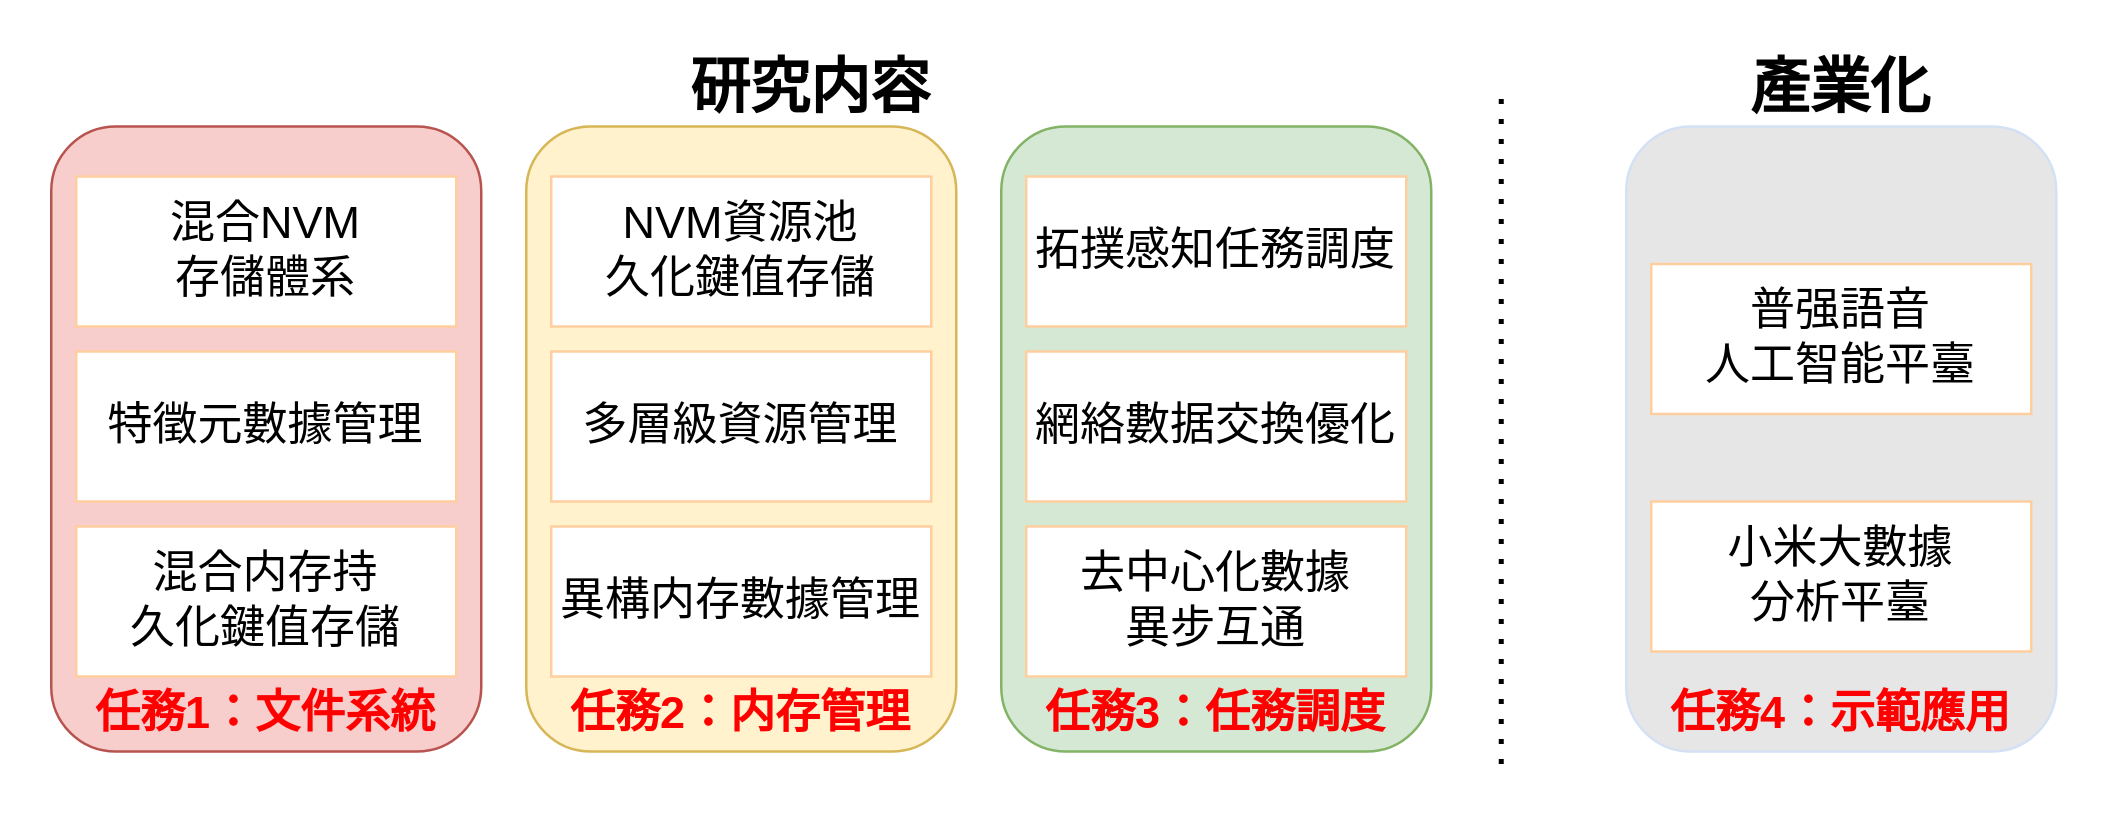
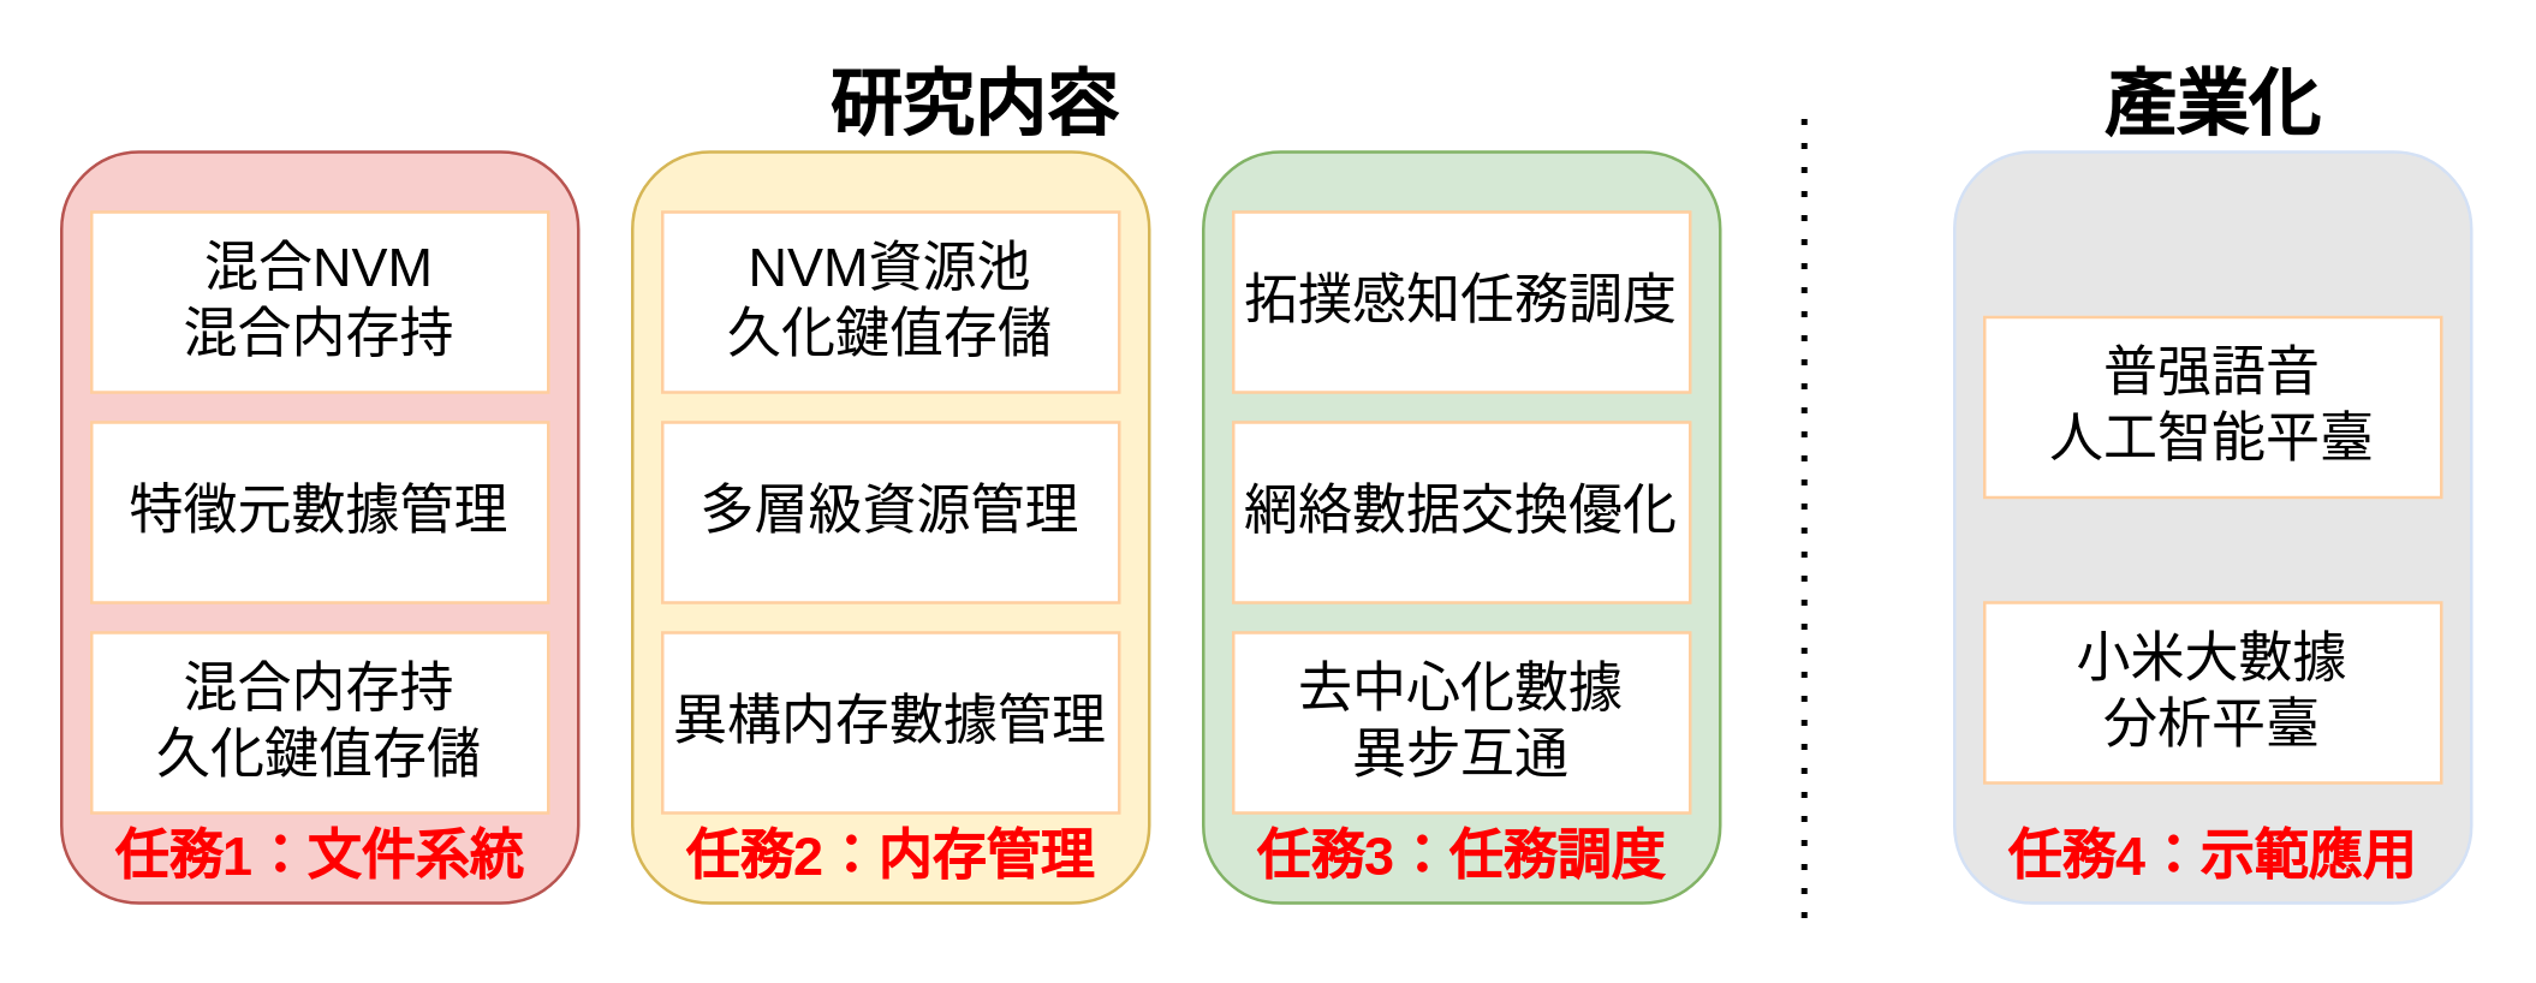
- <mxCell id="4" value="&lt;span style=&quot;font-size: 18px;&quot;&gt;混合NVM&lt;br&gt;存儲體系&lt;br&gt;&lt;/span&gt;" style="rounded=0;whiteSpace=wrap;html=1;fillColor=default;strokeColor=#FFCE9F;" parent="1" vertex="1"><mxGeometry x="30" y="70" width="152" height="60" as="geometry" /></mxCell>
+ <mxCell id="4" value="&lt;span style=&quot;font-size: 18px;&quot;&gt;混合NVM&lt;br&gt;混合内存持&lt;br&gt;&lt;/span&gt;" style="rounded=0;whiteSpace=wrap;html=1;fillColor=default;strokeColor=#FFCE9F;" parent="1" vertex="1"><mxGeometry x="30" y="70" width="152" height="60" as="geometry" /></mxCell>
